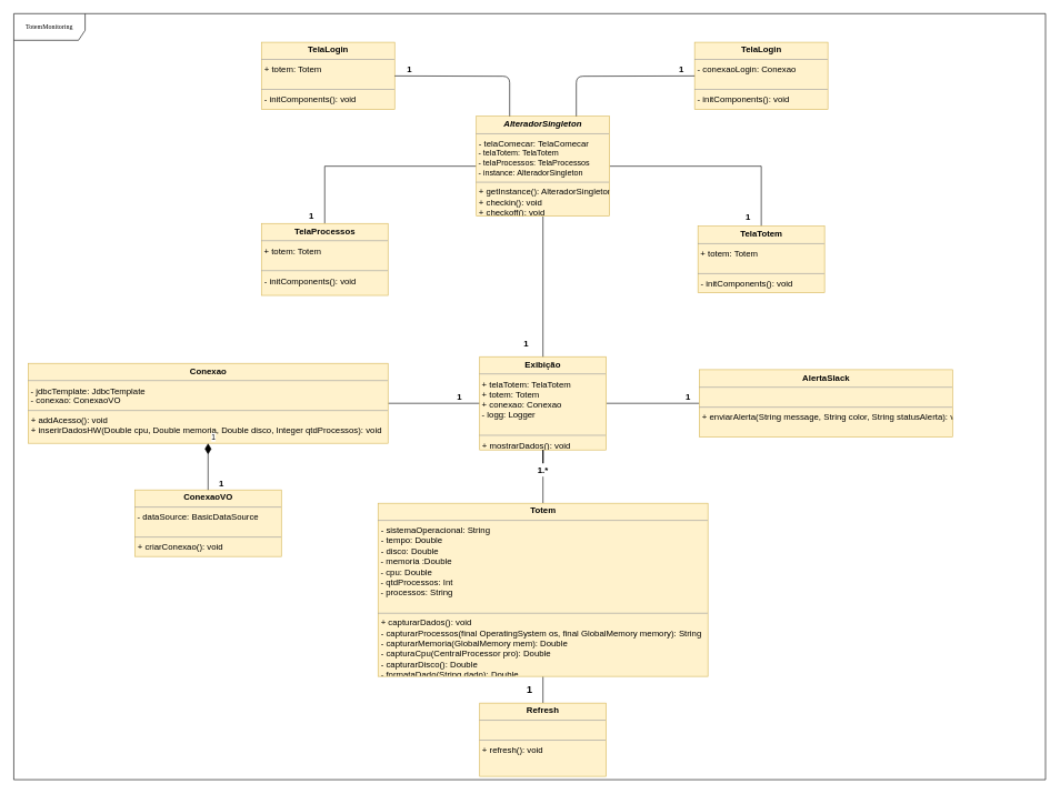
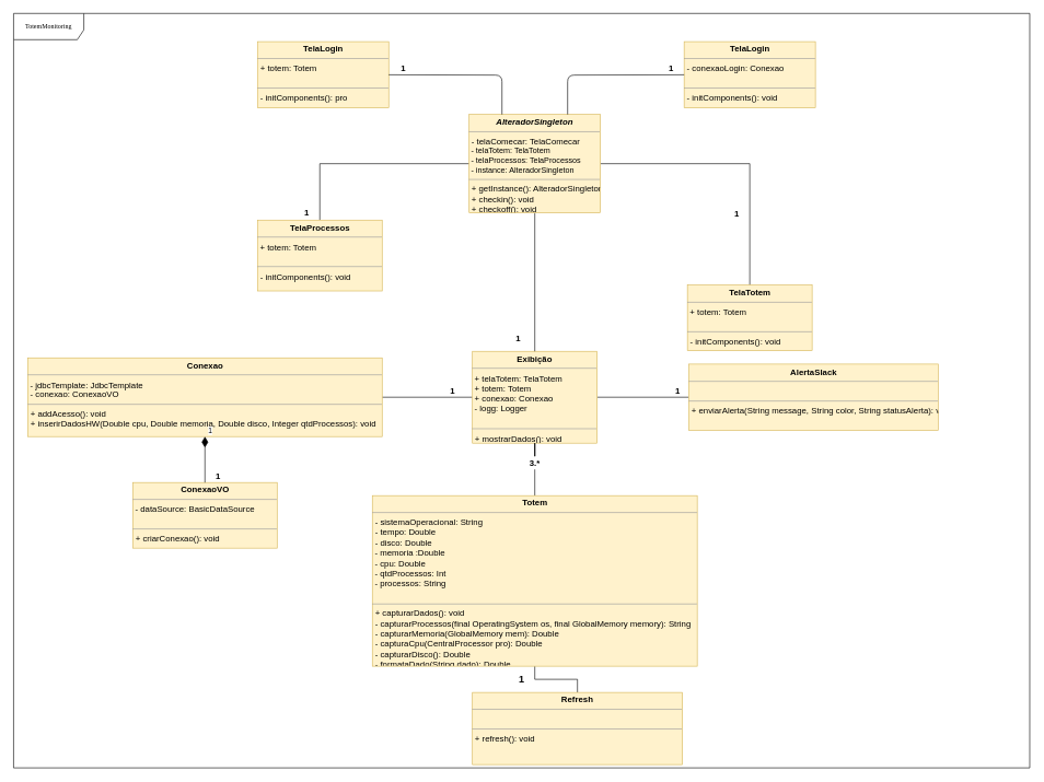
- <mxCell id="31" value="&lt;p style=&quot;margin: 4px 0px 0px ; text-align: center ; font-size: 13px&quot;&gt;&lt;b&gt;&lt;font style=&quot;font-size: 13px&quot;&gt;TelaLogin&lt;/font&gt;&lt;/b&gt;&lt;/p&gt;&lt;hr size=&quot;1&quot; style=&quot;font-size: 13px&quot;&gt;&lt;p style=&quot;margin: 0px 0px 0px 4px ; font-size: 13px&quot;&gt;+ totem: Totem&lt;/p&gt;&lt;p style=&quot;margin: 0px 0px 0px 4px ; font-size: 13px&quot;&gt;&lt;font style=&quot;font-size: 13px&quot;&gt;&lt;br&gt;&lt;/font&gt;&lt;/p&gt;&lt;hr size=&quot;1&quot; style=&quot;font-size: 13px&quot;&gt;&lt;p style=&quot;margin: 0px 0px 0px 4px ; font-size: 13px&quot;&gt;&lt;font style=&quot;font-size: 13px&quot;&gt;- initComponents(): void&lt;/font&gt;&lt;/p&gt;" style="verticalAlign=top;align=left;overflow=fill;fontSize=12;fontFamily=Helvetica;html=1;rounded=0;shadow=0;comic=0;labelBackgroundColor=none;strokeWidth=1;fillColor=#fff2cc;strokeColor=#d6b656;" vertex="1" parent="1"><mxGeometry x="391.5" y="63" width="200" height="101" as="geometry" /></mxCell>
+ <mxCell id="31" value="&lt;p style=&quot;margin: 4px 0px 0px ; text-align: center ; font-size: 13px&quot;&gt;&lt;b&gt;&lt;font style=&quot;font-size: 13px&quot;&gt;TelaLogin&lt;/font&gt;&lt;/b&gt;&lt;/p&gt;&lt;hr size=&quot;1&quot; style=&quot;font-size: 13px&quot;&gt;&lt;p style=&quot;margin: 0px 0px 0px 4px ; font-size: 13px&quot;&gt;+ totem: Totem&lt;/p&gt;&lt;p style=&quot;margin: 0px 0px 0px 4px ; font-size: 13px&quot;&gt;&lt;font style=&quot;font-size: 13px&quot;&gt;&lt;br&gt;&lt;/font&gt;&lt;/p&gt;&lt;hr size=&quot;1&quot; style=&quot;font-size: 13px&quot;&gt;&lt;p style=&quot;margin: 0px 0px 0px 4px ; font-size: 13px&quot;&gt;&lt;font style=&quot;font-size: 13px&quot;&gt;- initComponents(): pro&lt;/font&gt;&lt;/p&gt;" style="verticalAlign=top;align=left;overflow=fill;fontSize=12;fontFamily=Helvetica;html=1;rounded=0;shadow=0;comic=0;labelBackgroundColor=none;strokeWidth=1;fillColor=#fff2cc;strokeColor=#d6b656;" vertex="1" parent="1"><mxGeometry x="391.5" y="63" width="200" height="101" as="geometry" /></mxCell>
- <mxCell id="13" value="&lt;p style=&quot;margin: 4px 0px 0px ; text-align: center ; font-size: 13px&quot;&gt;&lt;b&gt;&lt;font style=&quot;font-size: 13px&quot;&gt;TelaTotem&lt;/font&gt;&lt;/b&gt;&lt;/p&gt;&lt;hr size=&quot;1&quot; style=&quot;font-size: 13px&quot;&gt;&lt;span style=&quot;white-space: normal ; font-size: 13px&quot;&gt;&lt;font style=&quot;font-size: 13px&quot;&gt;&amp;nbsp;+ totem: Totem&lt;/font&gt;&lt;/span&gt;&lt;p style=&quot;margin: 0px 0px 0px 4px ; font-size: 13px&quot;&gt;&lt;font style=&quot;font-size: 13px&quot;&gt;&lt;br&gt;&lt;/font&gt;&lt;/p&gt;&lt;hr size=&quot;1&quot; style=&quot;font-size: 13px&quot;&gt;&lt;p style=&quot;margin: 0px 0px 0px 4px ; font-size: 13px&quot;&gt;&lt;font style=&quot;font-size: 13px&quot;&gt;- initComponents(): void&lt;/font&gt;&lt;/p&gt;&lt;p style=&quot;margin: 0px 0px 0px 4px ; font-size: 13px&quot;&gt;&lt;br&gt;&lt;/p&gt;" style="verticalAlign=top;align=left;overflow=fill;fontSize=12;fontFamily=Helvetica;html=1;rounded=0;shadow=0;comic=0;labelBackgroundColor=none;strokeWidth=1;fillColor=#fff2cc;strokeColor=#d6b656;" parent="1" vertex="1"><mxGeometry x="1046.5" y="339" width="190" height="100" as="geometry" /></mxCell>
+ <mxCell id="13" value="&lt;p style=&quot;margin: 4px 0px 0px ; text-align: center ; font-size: 13px&quot;&gt;&lt;b&gt;&lt;font style=&quot;font-size: 13px&quot;&gt;TelaTotem&lt;/font&gt;&lt;/b&gt;&lt;/p&gt;&lt;hr size=&quot;1&quot; style=&quot;font-size: 13px&quot;&gt;&lt;span style=&quot;white-space: normal ; font-size: 13px&quot;&gt;&lt;font style=&quot;font-size: 13px&quot;&gt;&amp;nbsp;+ totem: Totem&lt;/font&gt;&lt;/span&gt;&lt;p style=&quot;margin: 0px 0px 0px 4px ; font-size: 13px&quot;&gt;&lt;font style=&quot;font-size: 13px&quot;&gt;&lt;br&gt;&lt;/font&gt;&lt;/p&gt;&lt;hr size=&quot;1&quot; style=&quot;font-size: 13px&quot;&gt;&lt;p style=&quot;margin: 0px 0px 0px 4px ; font-size: 13px&quot;&gt;&lt;font style=&quot;font-size: 13px&quot;&gt;- initComponents(): void&lt;/font&gt;&lt;/p&gt;&lt;p style=&quot;margin: 0px 0px 0px 4px ; font-size: 13px&quot;&gt;&lt;br&gt;&lt;/p&gt;" style="verticalAlign=top;align=left;overflow=fill;fontSize=12;fontFamily=Helvetica;html=1;rounded=0;shadow=0;comic=0;labelBackgroundColor=none;strokeWidth=1;fillColor=#fff2cc;strokeColor=#d6b656;" parent="1" vertex="1"><mxGeometry x="1046.5" y="434" width="190" height="100" as="geometry" /></mxCell>
- <mxCell id="20" value="&lt;b&gt;&lt;font style=&quot;font-size: 13px&quot;&gt;1.*&lt;/font&gt;&lt;/b&gt;" style="text;html=1;strokeColor=none;fillColor=none;align=center;verticalAlign=middle;whiteSpace=wrap;rounded=0;shadow=0;comic=0;" parent="1" vertex="1"><mxGeometry x="794" y="695" width="40" height="20" as="geometry" /></mxCell>
+ <mxCell id="20" value="&lt;b&gt;&lt;font style=&quot;font-size: 13px&quot;&gt;3.*&lt;/font&gt;&lt;/b&gt;" style="text;html=1;strokeColor=none;fillColor=none;align=center;verticalAlign=middle;whiteSpace=wrap;rounded=0;shadow=0;comic=0;" parent="1" vertex="1"><mxGeometry x="794" y="695" width="40" height="20" as="geometry" /></mxCell>
- <mxCell id="14" value="&lt;p style=&quot;margin: 4px 0px 0px ; text-align: center ; font-size: 13px&quot;&gt;&lt;b&gt;&lt;font style=&quot;font-size: 13px&quot;&gt;Refresh&lt;/font&gt;&lt;/b&gt;&lt;/p&gt;&lt;hr size=&quot;1&quot; style=&quot;font-size: 13px&quot;&gt;&lt;p style=&quot;margin: 0px 0px 0px 4px ; font-size: 13px&quot;&gt;&lt;br&gt;&lt;/p&gt;&lt;hr size=&quot;1&quot; style=&quot;font-size: 13px&quot;&gt;&lt;p style=&quot;margin: 0px 0px 0px 4px ; font-size: 13px&quot;&gt;&lt;font style=&quot;font-size: 13px&quot;&gt;+ refresh(): void&lt;/font&gt;&lt;/p&gt;&lt;p style=&quot;margin: 0px 0px 0px 4px ; font-size: 13px&quot;&gt;&lt;br&gt;&lt;/p&gt;" style="verticalAlign=top;align=left;overflow=fill;fontSize=12;fontFamily=Helvetica;html=1;rounded=0;shadow=0;comic=0;labelBackgroundColor=none;strokeWidth=1;fillColor=#fff2cc;strokeColor=#d6b656;" parent="1" vertex="1"><mxGeometry x="719" y="1055" width="190" height="110" as="geometry" /></mxCell>
+ <mxCell id="14" value="&lt;p style=&quot;margin: 4px 0px 0px ; text-align: center ; font-size: 13px&quot;&gt;&lt;b&gt;&lt;font style=&quot;font-size: 13px&quot;&gt;Refresh&lt;/font&gt;&lt;/b&gt;&lt;/p&gt;&lt;hr size=&quot;1&quot; style=&quot;font-size: 13px&quot;&gt;&lt;p style=&quot;margin: 0px 0px 0px 4px ; font-size: 13px&quot;&gt;&lt;br&gt;&lt;/p&gt;&lt;hr size=&quot;1&quot; style=&quot;font-size: 13px&quot;&gt;&lt;p style=&quot;margin: 0px 0px 0px 4px ; font-size: 13px&quot;&gt;&lt;font style=&quot;font-size: 13px&quot;&gt;+ refresh(): void&lt;/font&gt;&lt;/p&gt;&lt;p style=&quot;margin: 0px 0px 0px 4px ; font-size: 13px&quot;&gt;&lt;br&gt;&lt;/p&gt;" style="verticalAlign=top;align=left;overflow=fill;fontSize=12;fontFamily=Helvetica;html=1;rounded=0;shadow=0;comic=0;labelBackgroundColor=none;strokeWidth=1;fillColor=#fff2cc;strokeColor=#d6b656;" parent="1" vertex="1"><mxGeometry x="719" y="1055" width="320" height="110" as="geometry" /></mxCell>
